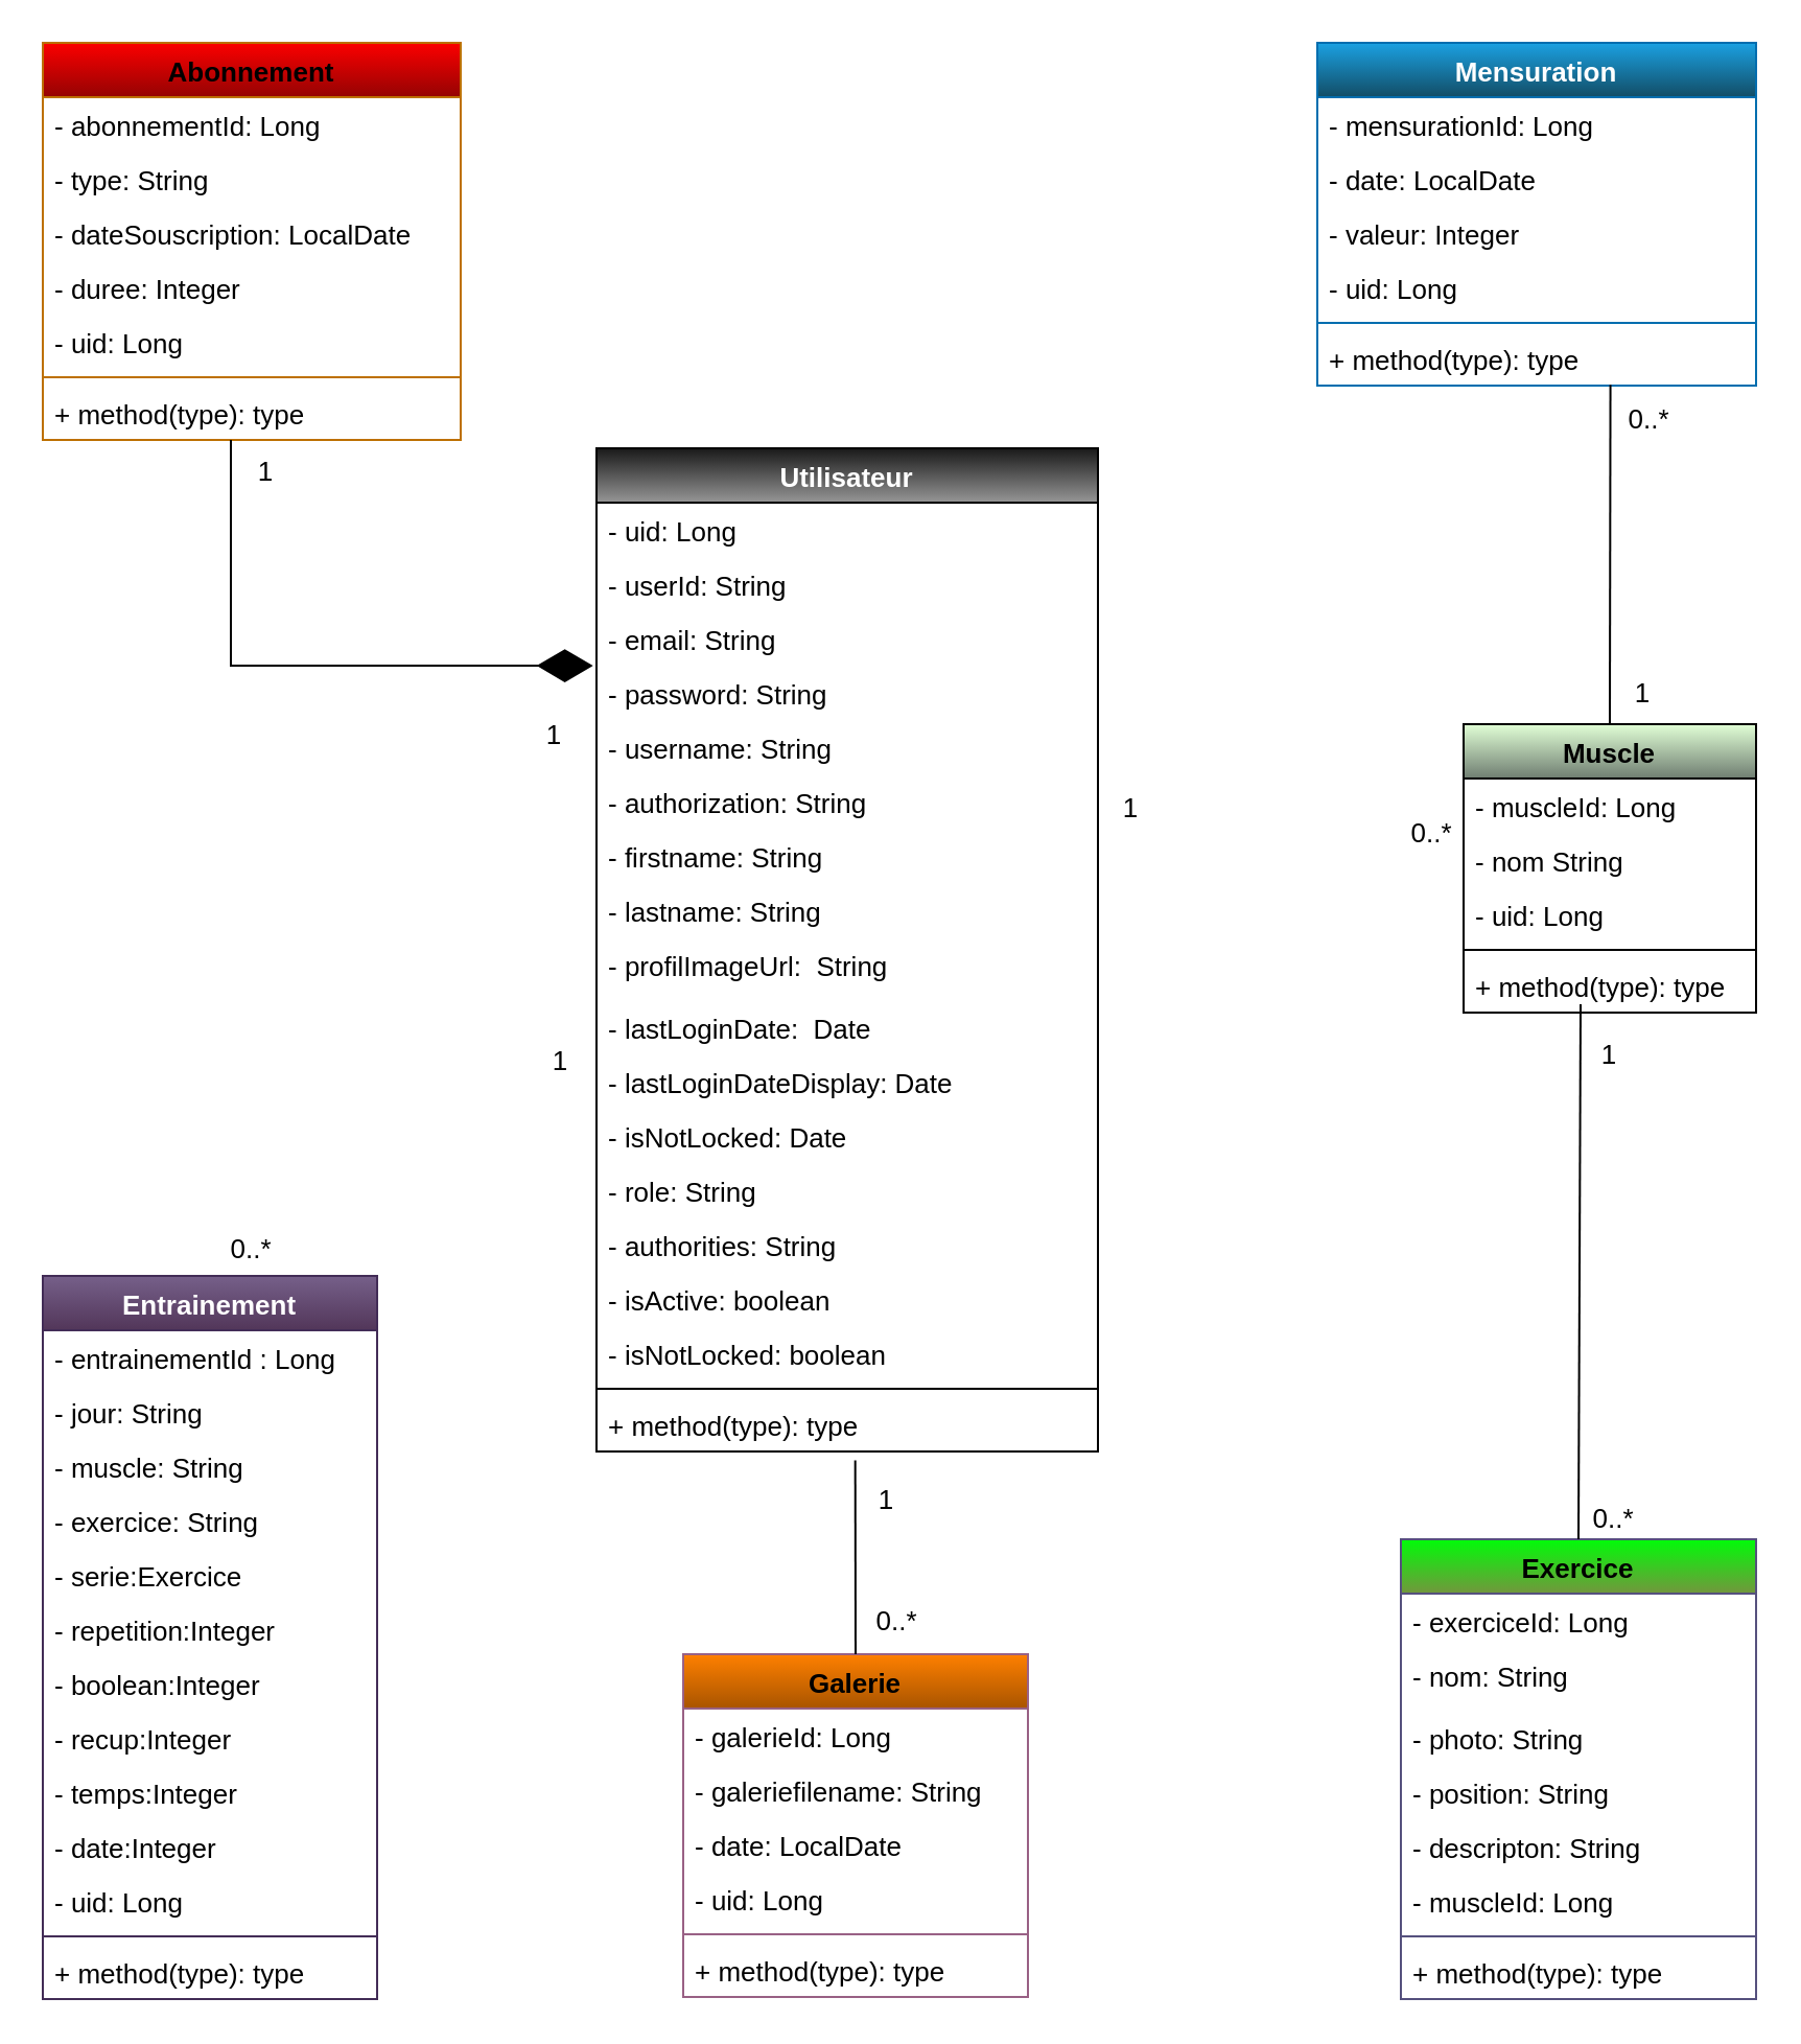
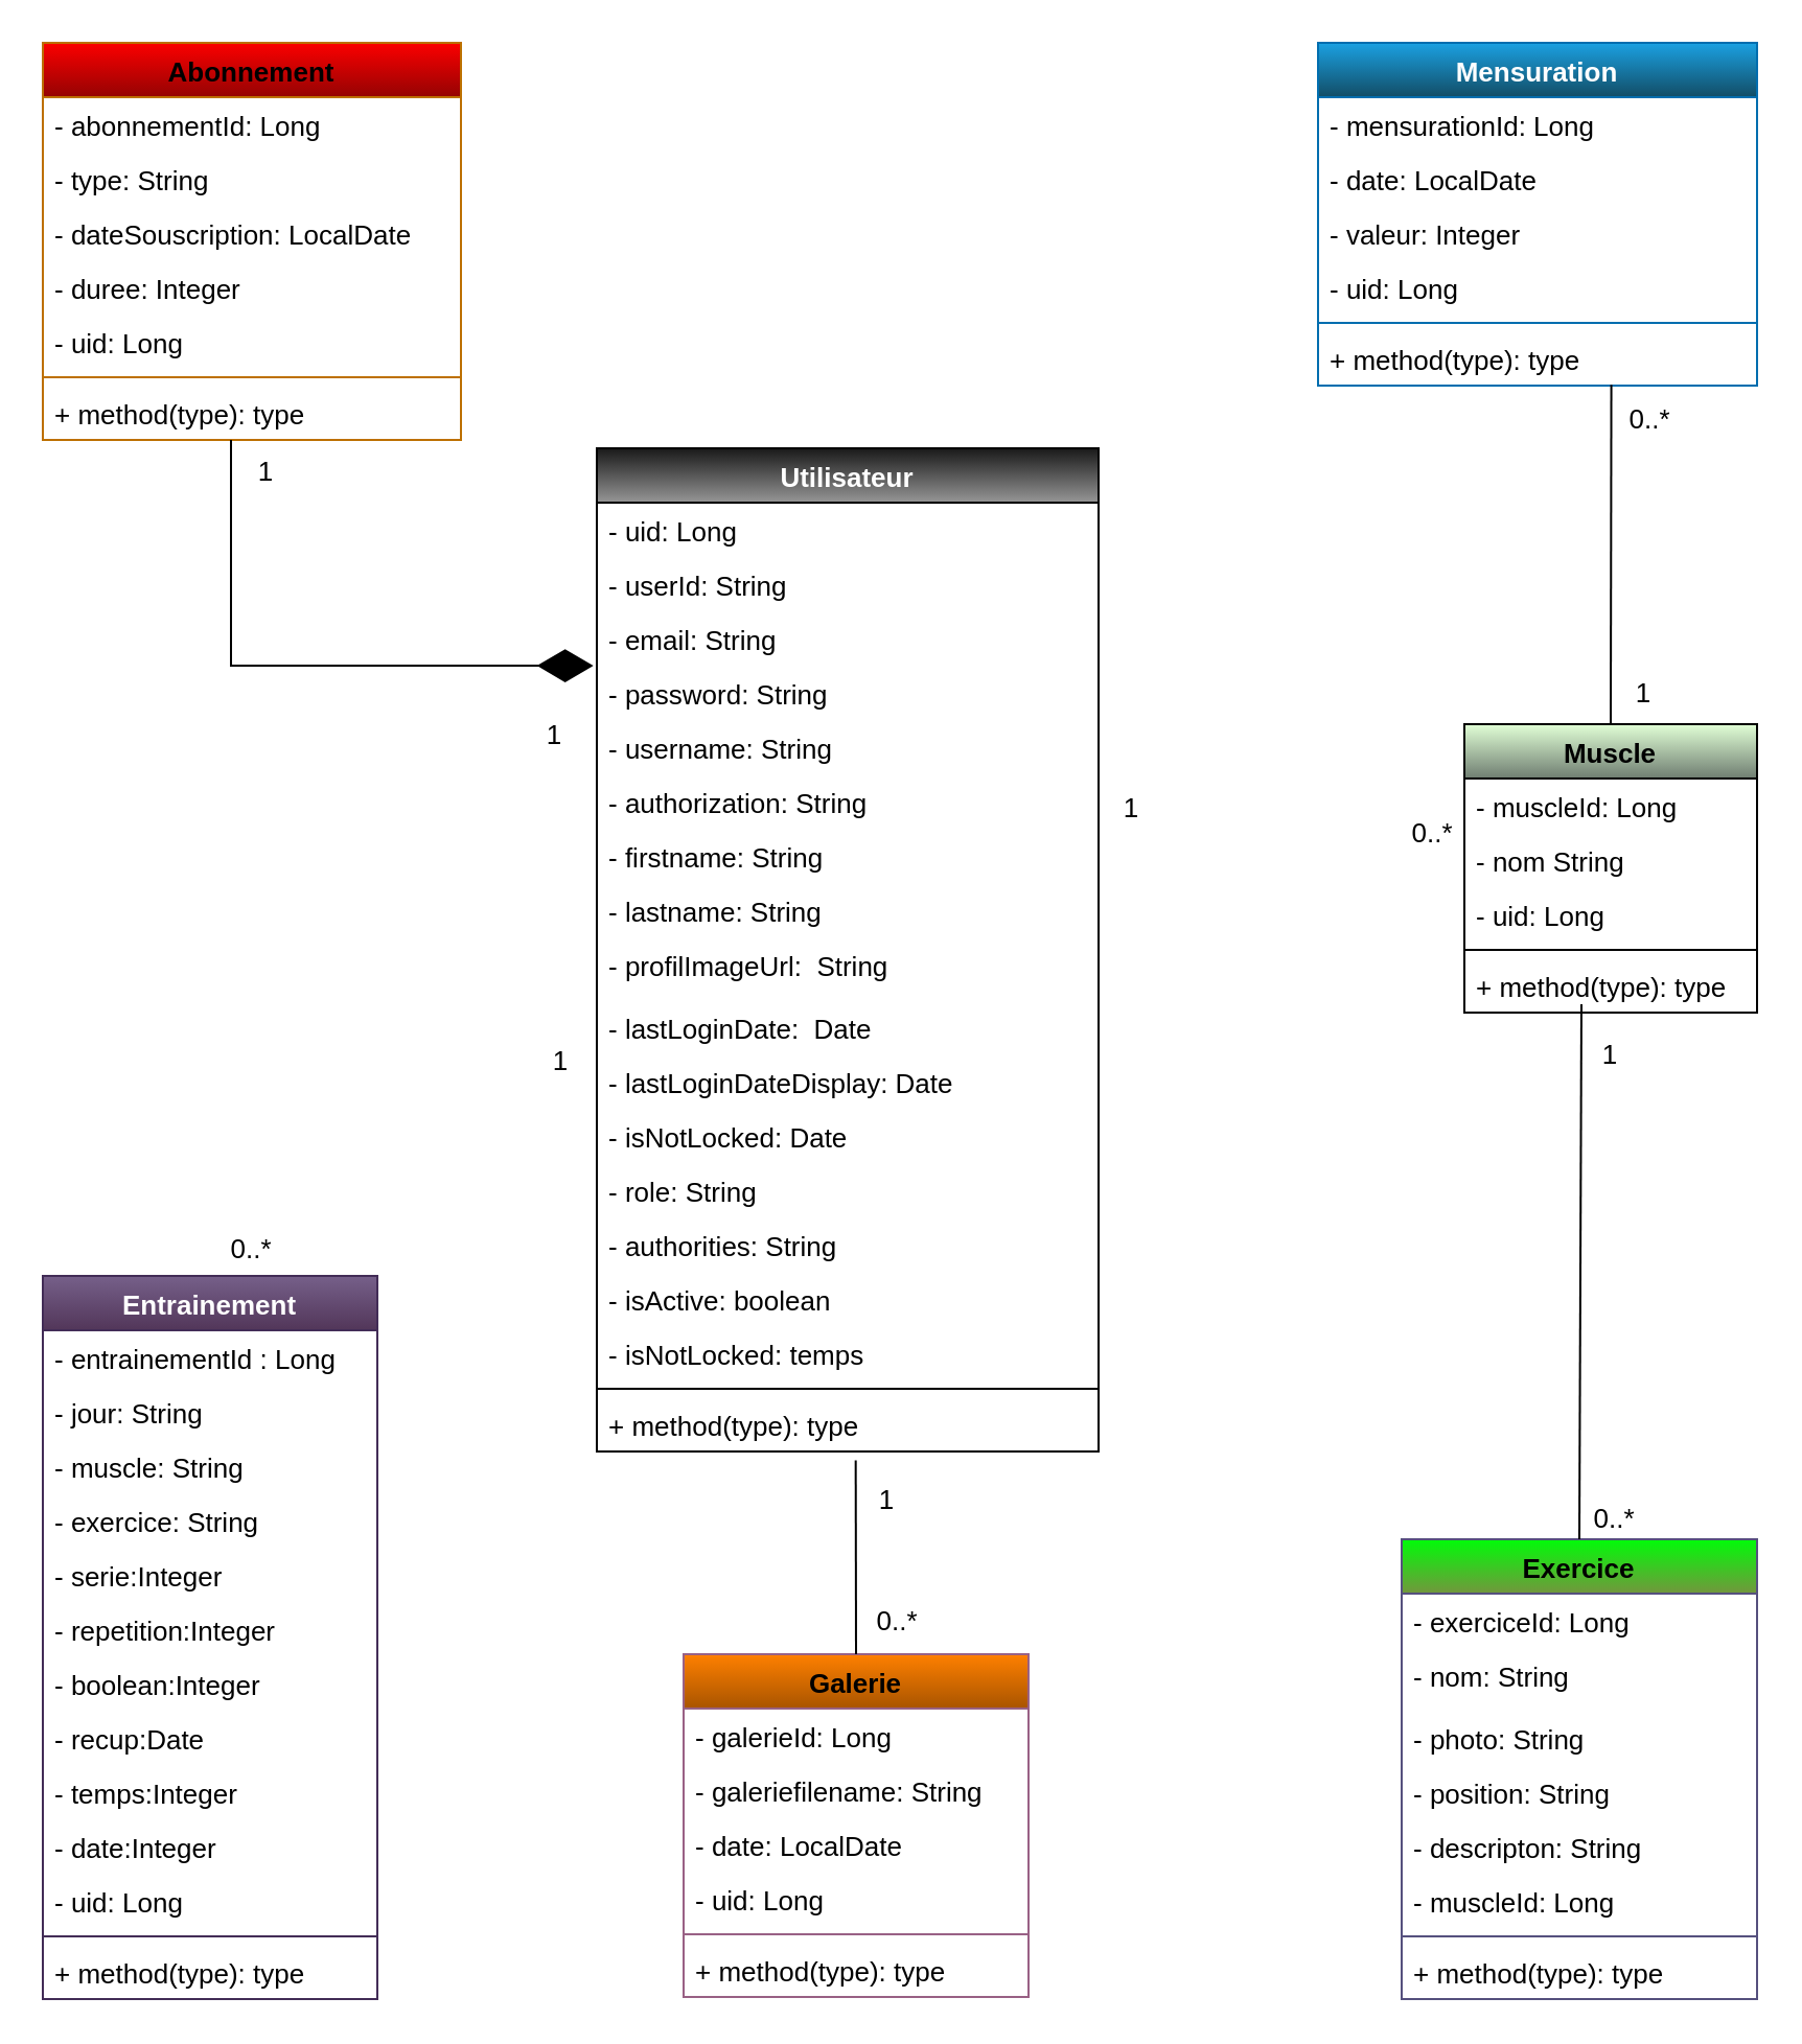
- <mxCell id="18" value="- isNotLocked: boolean " style="text;strokeColor=none;fillColor=none;align=left;verticalAlign=top;spacingLeft=4;spacingRight=4;overflow=hidden;rotatable=0;points=[[0,0.5],[1,0.5]];portConstraint=eastwest;fontSize=13;" parent="2" vertex="1"><mxGeometry y="420" width="240" height="26" as="geometry" /></mxCell>
+ <mxCell id="18" value="- isNotLocked: temps " style="text;strokeColor=none;fillColor=none;align=left;verticalAlign=top;spacingLeft=4;spacingRight=4;overflow=hidden;rotatable=0;points=[[0,0.5],[1,0.5]];portConstraint=eastwest;fontSize=13;" parent="2" vertex="1"><mxGeometry y="420" width="240" height="26" as="geometry" /></mxCell>
- <mxCell id="41" value="- serie:Exercice" style="text;strokeColor=none;fillColor=none;align=left;verticalAlign=top;spacingLeft=4;spacingRight=4;overflow=hidden;rotatable=0;points=[[0,0.5],[1,0.5]];portConstraint=eastwest;fontSize=13;" parent="36" vertex="1"><mxGeometry y="130" width="160" height="26" as="geometry" /></mxCell>
+ <mxCell id="41" value="- serie:Integer" style="text;strokeColor=none;fillColor=none;align=left;verticalAlign=top;spacingLeft=4;spacingRight=4;overflow=hidden;rotatable=0;points=[[0,0.5],[1,0.5]];portConstraint=eastwest;fontSize=13;" parent="36" vertex="1"><mxGeometry y="130" width="160" height="26" as="geometry" /></mxCell>
- <mxCell id="44" value="- recup:Integer" style="text;strokeColor=none;fillColor=none;align=left;verticalAlign=top;spacingLeft=4;spacingRight=4;overflow=hidden;rotatable=0;points=[[0,0.5],[1,0.5]];portConstraint=eastwest;fontSize=13;" parent="36" vertex="1"><mxGeometry y="208" width="160" height="26" as="geometry" /></mxCell>
+ <mxCell id="44" value="- recup:Date" style="text;strokeColor=none;fillColor=none;align=left;verticalAlign=top;spacingLeft=4;spacingRight=4;overflow=hidden;rotatable=0;points=[[0,0.5],[1,0.5]];portConstraint=eastwest;fontSize=13;" parent="36" vertex="1"><mxGeometry y="208" width="160" height="26" as="geometry" /></mxCell>
